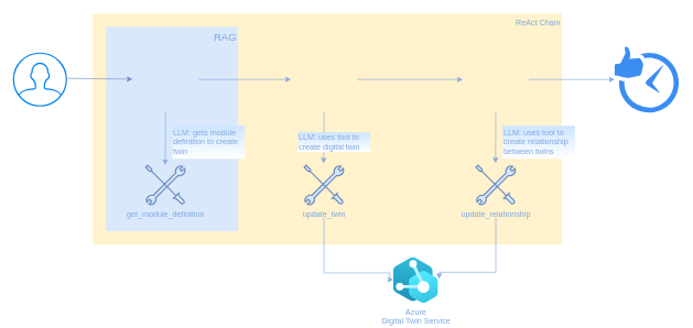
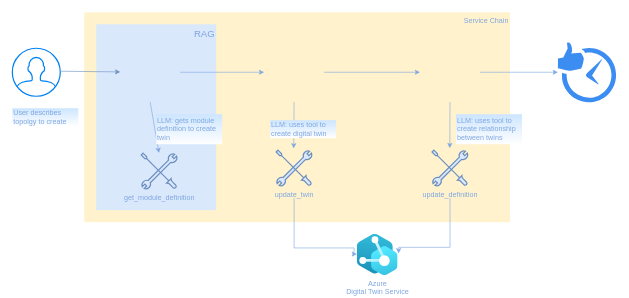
- <mxCell id="2" value="ReAct Chain" style="rounded=0;whiteSpace=wrap;html=1;fillColor=#fff2cc;strokeColor=none;fontColor=#7EA6E0;verticalAlign=top;align=right;" vertex="1" parent="1"><mxGeometry x="140" y="20" width="710" height="350" as="geometry" /></mxCell>
+ <mxCell id="2" value="Service Chain" style="rounded=0;whiteSpace=wrap;html=1;fillColor=#fff2cc;strokeColor=none;fontColor=#7EA6E0;verticalAlign=top;align=right;" vertex="1" parent="1"><mxGeometry x="140" y="20" width="710" height="350" as="geometry" /></mxCell>
+ <mxCell id="22" value="User describes topolgy to create" style="text;html=1;align=left;verticalAlign=middle;whiteSpace=wrap;rounded=0;strokeColor=none;fillColor=#CCE5FF;gradientColor=#FFFFFF;fontColor=#7EA6E0;" vertex="1" parent="1"><mxGeometry x="20" y="180" width="110" height="30" as="geometry" /></mxCell>
- <mxCell id="4" value="get_module_definition" style="html=1;verticalLabelPosition=bottom;align=center;labelBackgroundColor=none;verticalAlign=top;strokeWidth=2;strokeColor=#6c8ebf;shadow=0;dashed=0;shape=mxgraph.ios7.icons.tools;pointerEvents=1;fillColor=#dae8fc;fontColor=#7EA6E0;" vertex="1" parent="1"><mxGeometry x="220" y="250" width="60" height="60" as="geometry" /></mxCell>
+ <mxCell id="4" value="get_module_definition" style="html=1;verticalLabelPosition=bottom;align=center;labelBackgroundColor=none;verticalAlign=top;strokeWidth=2;strokeColor=#6c8ebf;shadow=0;dashed=0;shape=mxgraph.ios7.icons.tools;pointerEvents=1;fillColor=#dae8fc;fontColor=#7EA6E0;" vertex="1" parent="1"><mxGeometry x="235" y="255" width="60" height="60" as="geometry" /></mxCell>
- <mxCell id="17" value="update_relationship" style="html=1;verticalLabelPosition=bottom;align=center;labelBackgroundColor=none;verticalAlign=top;strokeWidth=2;strokeColor=#6c8ebf;shadow=0;dashed=0;shape=mxgraph.ios7.icons.tools;pointerEvents=1;fillColor=#dae8fc;fontColor=#7EA6E0;" vertex="1" parent="1"><mxGeometry x="720" y="250" width="60" height="60" as="geometry" /></mxCell>
+ <mxCell id="17" value="update_definition" style="html=1;verticalLabelPosition=bottom;align=center;labelBackgroundColor=none;verticalAlign=top;strokeWidth=2;strokeColor=#6c8ebf;shadow=0;dashed=0;shape=mxgraph.ios7.icons.tools;pointerEvents=1;fillColor=#dae8fc;fontColor=#7EA6E0;" vertex="1" parent="1"><mxGeometry x="720" y="250" width="60" height="60" as="geometry" /></mxCell>
